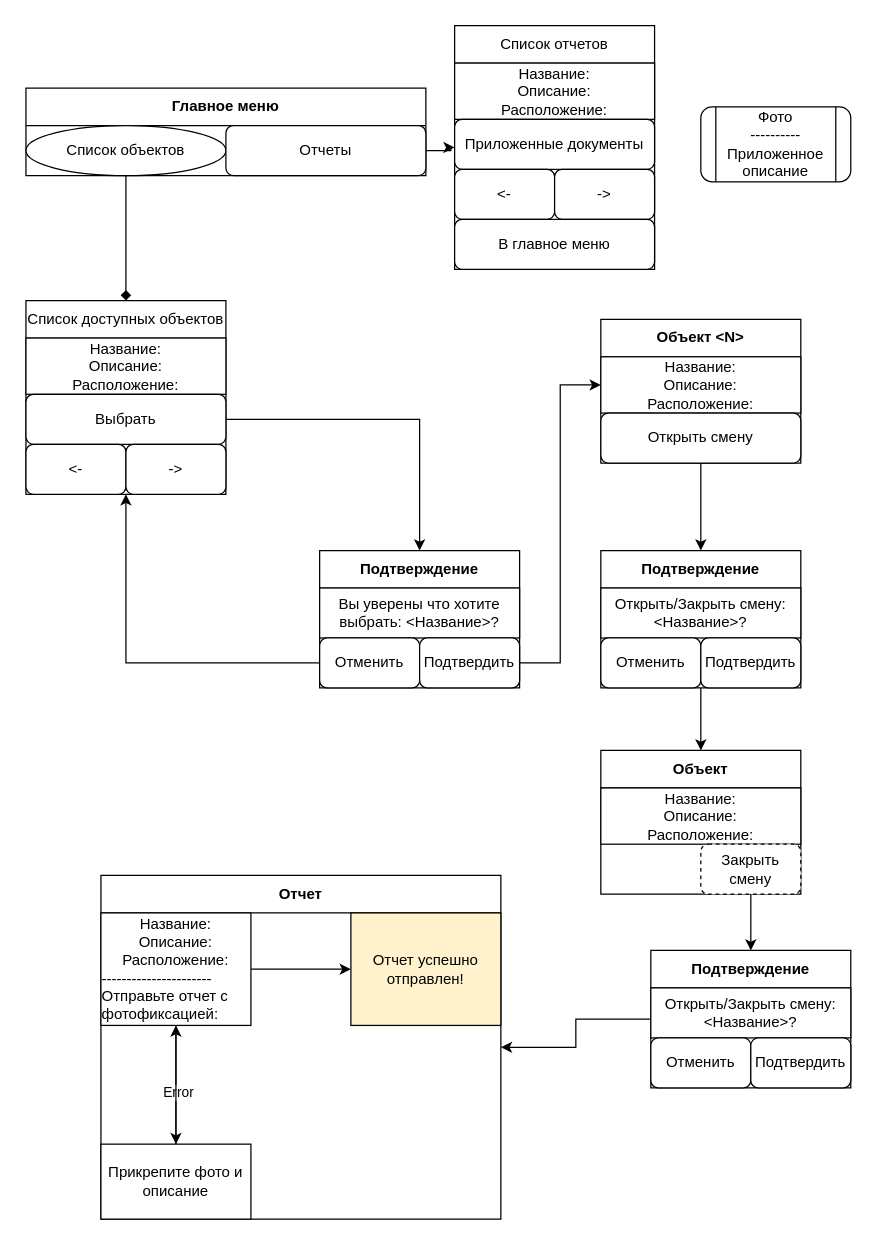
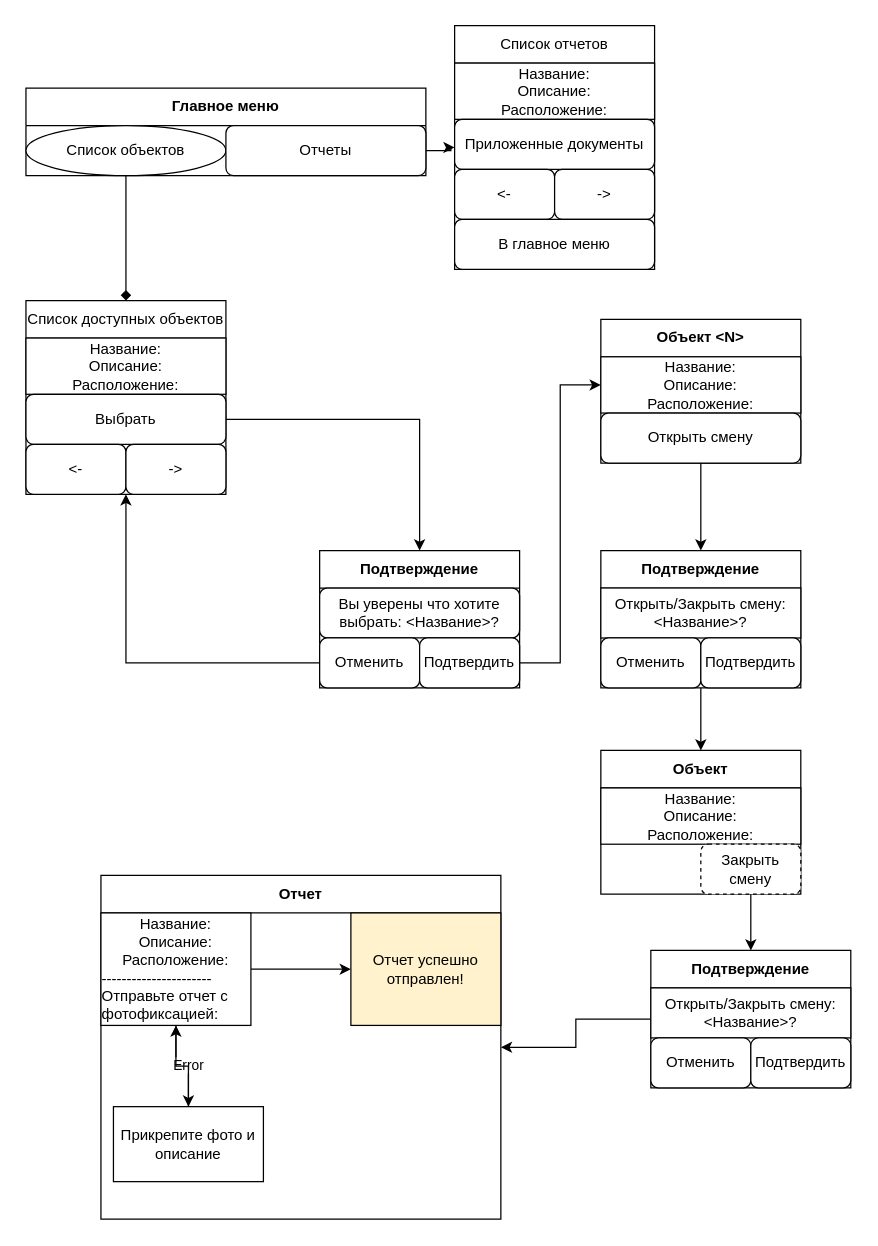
- <mxCell id="52" value="Фото&lt;div&gt;----------&lt;/div&gt;&lt;div&gt;Приложенное описание&lt;/div&gt;" style="shape=process;whiteSpace=wrap;html=1;backgroundOutline=1;rounded=1;" parent="1" vertex="1"><mxGeometry x="560" y="85" width="120" height="60" as="geometry" /></mxCell>
- <mxCell id="13" value="Вы уверены что хотите выбрать: &amp;lt;Название&amp;gt;?" style="whiteSpace=wrap;html=1;rounded=0;" parent="12" vertex="1"><mxGeometry y="30" width="160" height="40" as="geometry" /></mxCell>
+ <mxCell id="13" value="Вы уверены что хотите выбрать: &amp;lt;Название&amp;gt;?" style="whiteSpace=wrap;html=1;rounded=1;" parent="12" vertex="1"><mxGeometry y="30" width="160" height="40" as="geometry" /></mxCell>
- <mxCell id="35" value="Прикрепите фото и описание" style="rounded=0;whiteSpace=wrap;html=1;" parent="29" vertex="1"><mxGeometry y="215" width="120" height="60" as="geometry" /></mxCell>
+ <mxCell id="35" value="Прикрепите фото и описание" style="rounded=0;whiteSpace=wrap;html=1;" parent="29" vertex="1"><mxGeometry x="10" y="185" width="120" height="60" as="geometry" /></mxCell>
